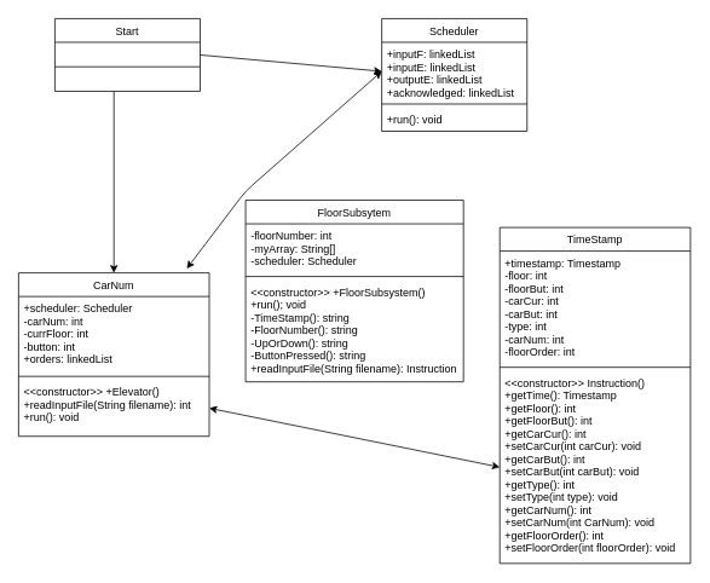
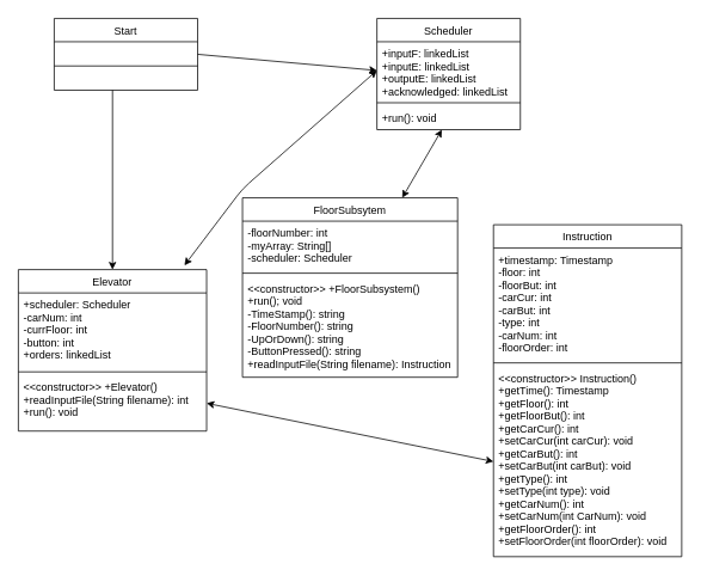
+ <mxCell id="22" value="" style="endArrow=classic;startArrow=classic;html=1;" parent="1" source="10" target="5" edge="1"><mxGeometry width="50" height="50" relative="1" as="geometry"><mxPoint x="350" y="210" as="sourcePoint" /><mxPoint x="370" y="150" as="targetPoint" /></mxGeometry></mxCell>
- <mxCell id="14" value="TimeStamp" style="swimlane;fontStyle=0;align=center;verticalAlign=top;childLayout=stackLayout;horizontal=1;startSize=26;horizontalStack=0;resizeParent=1;resizeLast=0;collapsible=1;marginBottom=0;rounded=0;shadow=0;strokeWidth=1;" parent="1" vertex="1" treatAsSingle="0"><mxGeometry x="550" y="250" width="210" height="370" as="geometry"><mxRectangle x="550" y="140" width="160" height="26" as="alternateBounds" /></mxGeometry></mxCell>
+ <mxCell id="14" value="Instruction" style="swimlane;fontStyle=0;align=center;verticalAlign=top;childLayout=stackLayout;horizontal=1;startSize=26;horizontalStack=0;resizeParent=1;resizeLast=0;collapsible=1;marginBottom=0;rounded=0;shadow=0;strokeWidth=1;" parent="1" vertex="1" treatAsSingle="0"><mxGeometry x="550" y="250" width="210" height="370" as="geometry"><mxRectangle x="550" y="140" width="160" height="26" as="alternateBounds" /></mxGeometry></mxCell>
- <mxCell id="6" value="CarNum" style="swimlane;fontStyle=0;align=center;verticalAlign=top;childLayout=stackLayout;horizontal=1;startSize=26;horizontalStack=0;resizeParent=1;resizeLast=0;collapsible=1;marginBottom=0;rounded=0;shadow=0;strokeWidth=1;" parent="1" vertex="1" treatAsSingle="0"><mxGeometry x="20" y="300" width="210" height="180" as="geometry"><mxRectangle x="130" y="380" width="160" height="26" as="alternateBounds" /></mxGeometry></mxCell>
+ <mxCell id="6" value="Elevator" style="swimlane;fontStyle=0;align=center;verticalAlign=top;childLayout=stackLayout;horizontal=1;startSize=26;horizontalStack=0;resizeParent=1;resizeLast=0;collapsible=1;marginBottom=0;rounded=0;shadow=0;strokeWidth=1;" parent="1" vertex="1" treatAsSingle="0"><mxGeometry x="20" y="300" width="210" height="180" as="geometry"><mxRectangle x="130" y="380" width="160" height="26" as="alternateBounds" /></mxGeometry></mxCell>
